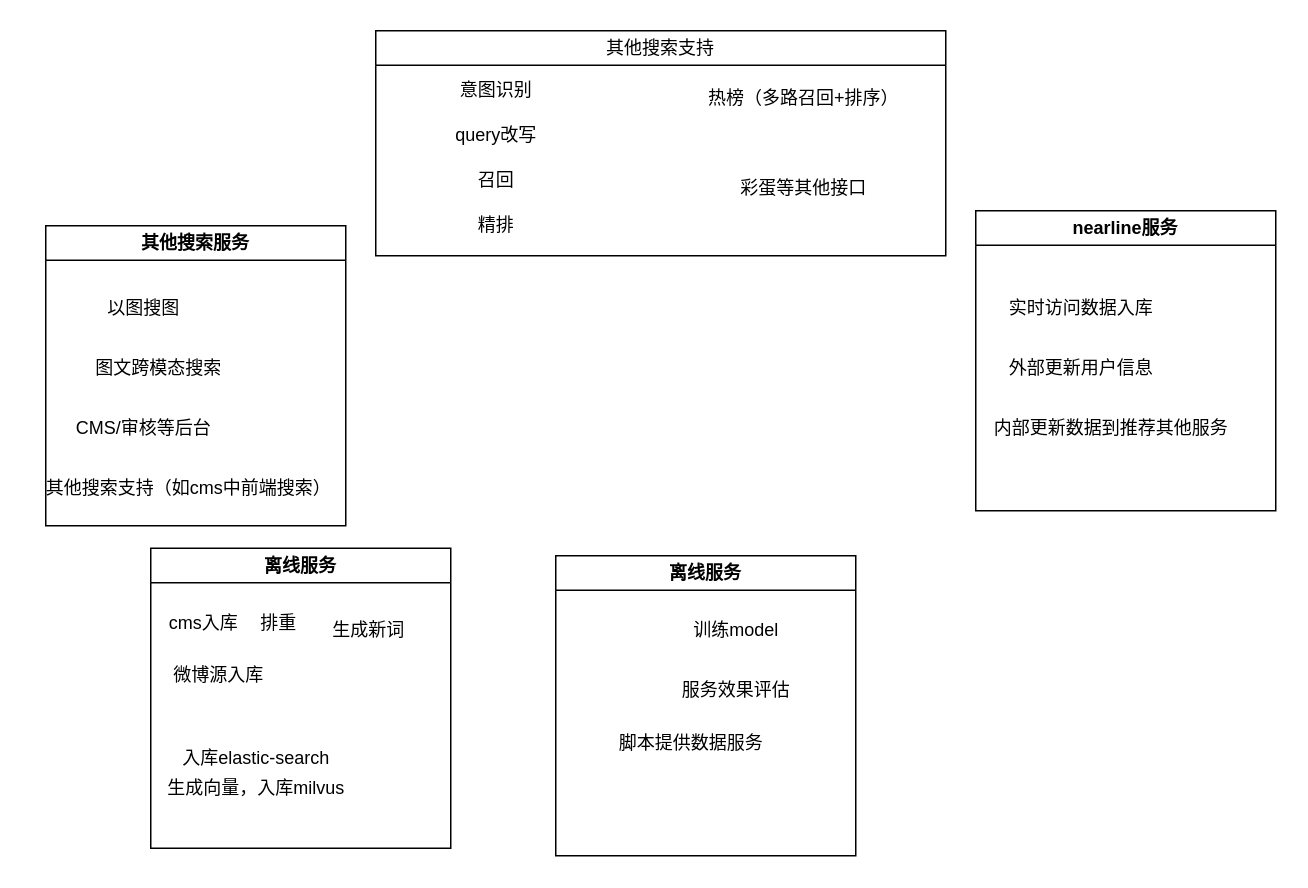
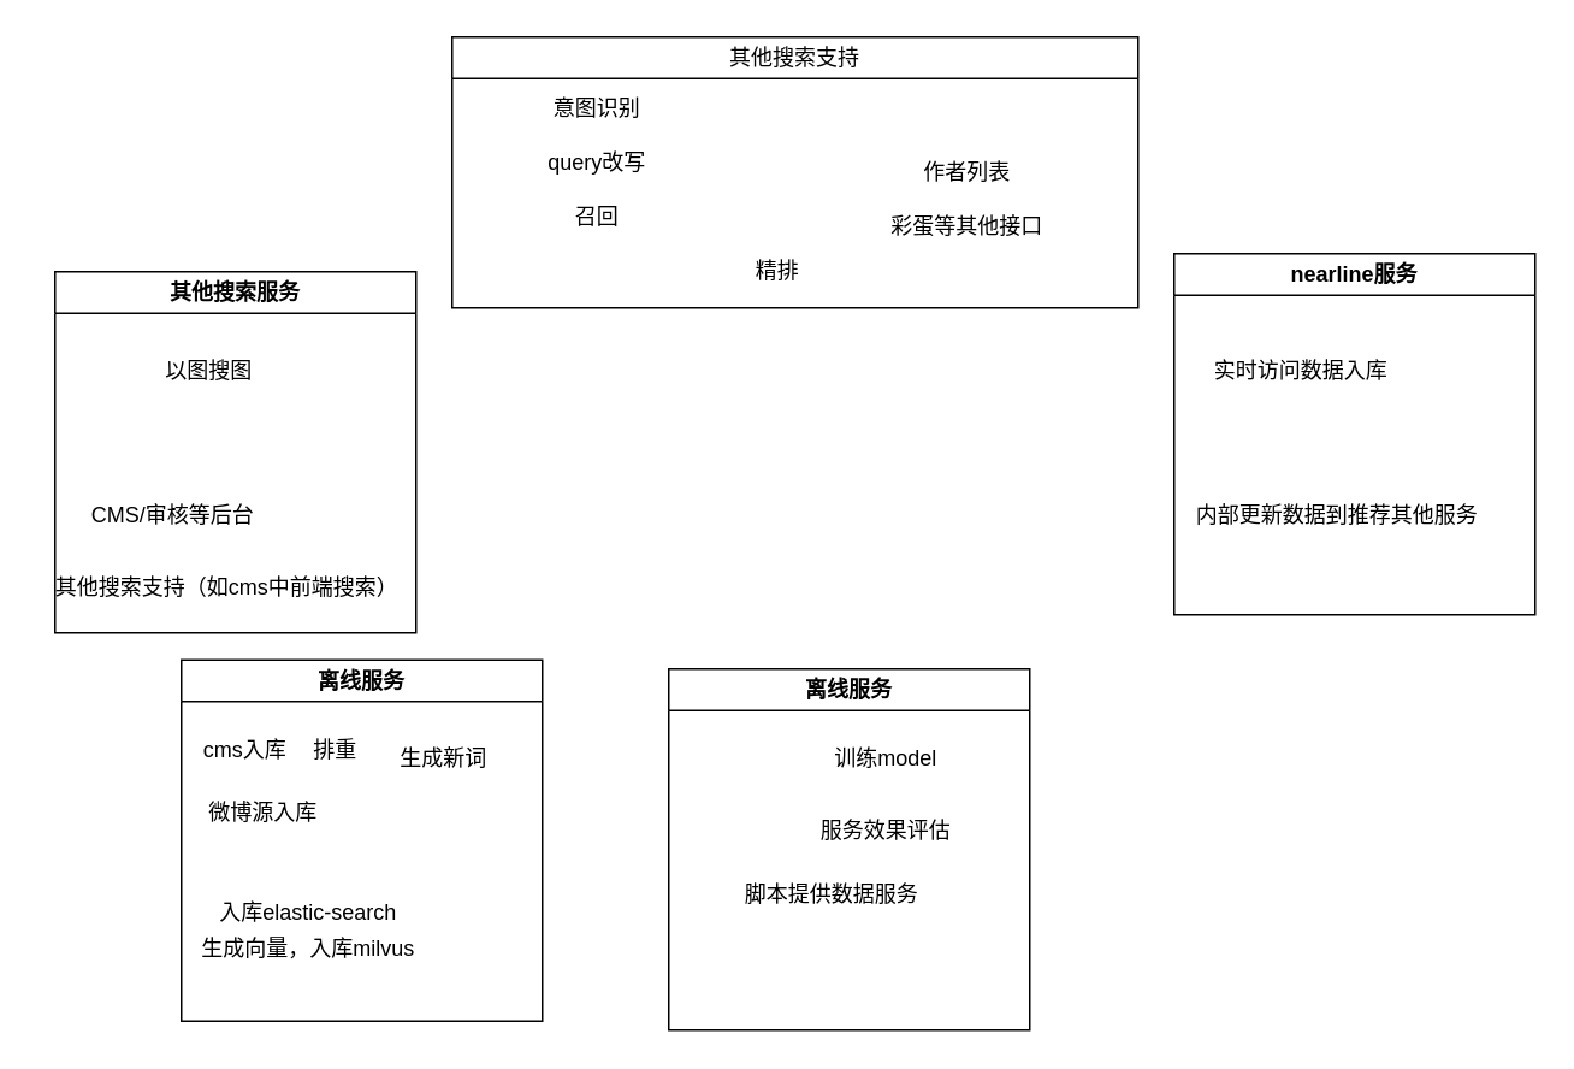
- <mxCell id="7" value="&lt;span style=&quot;text-align: left;&quot;&gt;热榜（多路召回+排序）&lt;/span&gt;" style="text;html=1;align=center;verticalAlign=middle;resizable=0;points=[];autosize=1;strokeColor=none;fillColor=none;" vertex="1" parent="2"><mxGeometry x="210" y="30" width="150" height="30" as="geometry" /></mxCell>
+ <mxCell id="8" value="作者列表" style="text;html=1;align=center;verticalAlign=middle;resizable=0;points=[];autosize=1;strokeColor=none;fillColor=none;" vertex="1" parent="2"><mxGeometry x="250" y="60" width="70" height="30" as="geometry" /></mxCell>
- <mxCell id="5" value="&lt;div style=&quot;text-align: left;&quot;&gt;&lt;span style=&quot;background-color: initial;&quot;&gt;精排&lt;/span&gt;&lt;/div&gt;" style="text;html=1;align=center;verticalAlign=middle;resizable=0;points=[];autosize=1;strokeColor=none;fillColor=none;" vertex="1" parent="2"><mxGeometry x="55" y="115" width="50" height="30" as="geometry" /></mxCell>
+ <mxCell id="5" value="&lt;div style=&quot;text-align: left;&quot;&gt;&lt;span style=&quot;background-color: initial;&quot;&gt;精排&lt;/span&gt;&lt;/div&gt;" style="text;html=1;align=center;verticalAlign=middle;resizable=0;points=[];autosize=1;strokeColor=none;fillColor=none;" vertex="1" parent="2"><mxGeometry x="155" y="115" width="50" height="30" as="geometry" /></mxCell>
- <mxCell id="25" value="以图搜图" style="text;html=1;align=center;verticalAlign=middle;resizable=0;points=[];autosize=1;strokeColor=none;fillColor=none;" vertex="1" parent="23"><mxGeometry x="30" y="40" width="70" height="30" as="geometry" /></mxCell>
+ <mxCell id="25" value="以图搜图" style="text;html=1;align=center;verticalAlign=middle;resizable=0;points=[];autosize=1;strokeColor=none;fillColor=none;" vertex="1" parent="23"><mxGeometry x="50" y="40" width="70" height="30" as="geometry" /></mxCell>
- <mxCell id="24" value="图文跨模态搜索" style="text;html=1;align=center;verticalAlign=middle;resizable=0;points=[];autosize=1;strokeColor=none;fillColor=none;" vertex="1" parent="23"><mxGeometry x="20" y="80" width="110" height="30" as="geometry" /></mxCell>
- <mxCell id="21" value="外部更新用户信息" style="text;html=1;align=center;verticalAlign=middle;resizable=0;points=[];autosize=1;strokeColor=none;fillColor=none;" vertex="1" parent="19"><mxGeometry x="10" y="90" width="120" height="30" as="geometry" /></mxCell>
